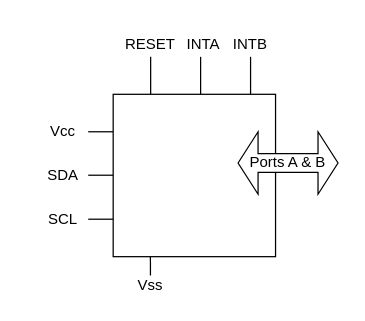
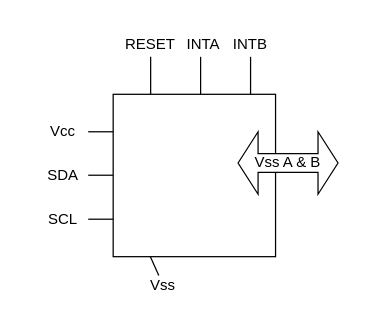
- <mxCell id="16" value="Ports A &amp;amp; B" style="text;html=1;strokeColor=none;fillColor=none;align=center;verticalAlign=middle;whiteSpace=wrap;rounded=0;" vertex="1" parent="1"><mxGeometry x="190" y="115" width="80" height="30" as="geometry" /></mxCell>
+ <mxCell id="16" value="Vss A &amp;amp; B" style="text;html=1;strokeColor=none;fillColor=none;align=center;verticalAlign=middle;whiteSpace=wrap;rounded=0;" vertex="1" parent="1"><mxGeometry x="190" y="115" width="80" height="30" as="geometry" /></mxCell>
- <mxCell id="14" value="Vss" style="text;html=1;strokeColor=none;fillColor=none;align=center;verticalAlign=middle;whiteSpace=wrap;rounded=0;" vertex="1" parent="1"><mxGeometry x="89.79" y="220" width="60.21" height="15" as="geometry" /></mxCell>
+ <mxCell id="14" value="Vss" style="text;html=1;strokeColor=none;fillColor=none;align=center;verticalAlign=middle;whiteSpace=wrap;rounded=0;" vertex="1" parent="1"><mxGeometry x="99.79" y="220" width="60.21" height="15" as="geometry" /></mxCell>
